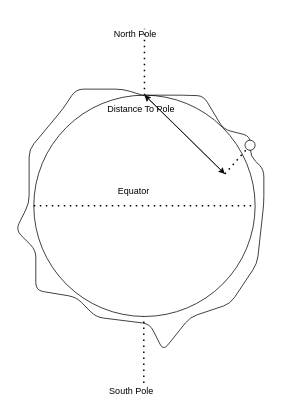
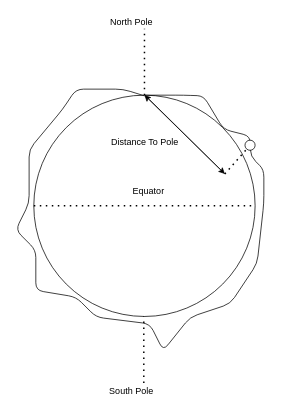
- <mxCell id="8" value="North Pole" style="text;html=1;align=center;verticalAlign=middle;resizable=0;points=[];autosize=1;strokeColor=none;fillColor=none;" vertex="1" parent="2"><mxGeometry x="124.282" y="15" width="70" height="20" as="geometry" /></mxCell>
+ <mxCell id="8" value="North Pole" style="text;html=1;align=center;verticalAlign=middle;resizable=0;points=[];autosize=1;strokeColor=none;fillColor=none;" vertex="1" parent="2"><mxGeometry x="119.282" width="70" height="20" as="geometry" /></mxCell>
- <mxCell id="15" value="Distance To Pole" style="text;html=1;align=center;verticalAlign=middle;resizable=0;points=[];autosize=1;strokeColor=none;fillColor=none;" vertex="1" parent="2"><mxGeometry x="111.789" y="115.03" width="110" height="20" as="geometry" /></mxCell>
+ <mxCell id="15" value="Distance To Pole" style="text;html=1;align=center;verticalAlign=middle;resizable=0;points=[];autosize=1;strokeColor=none;fillColor=none;" vertex="1" parent="2"><mxGeometry x="116.789" y="160.03" width="110" height="20" as="geometry" /></mxCell>
- <mxCell id="10" value="Equator" style="text;html=1;align=center;verticalAlign=middle;resizable=0;points=[];autosize=1;strokeColor=none;fillColor=none;" vertex="1" parent="2"><mxGeometry x="126.786" y="224.997" width="60" height="20" as="geometry" /></mxCell>
+ <mxCell id="10" value="Equator" style="text;html=1;align=center;verticalAlign=middle;resizable=0;points=[];autosize=1;strokeColor=none;fillColor=none;" vertex="1" parent="2"><mxGeometry x="146.786" y="224.997" width="60" height="20" as="geometry" /></mxCell>
